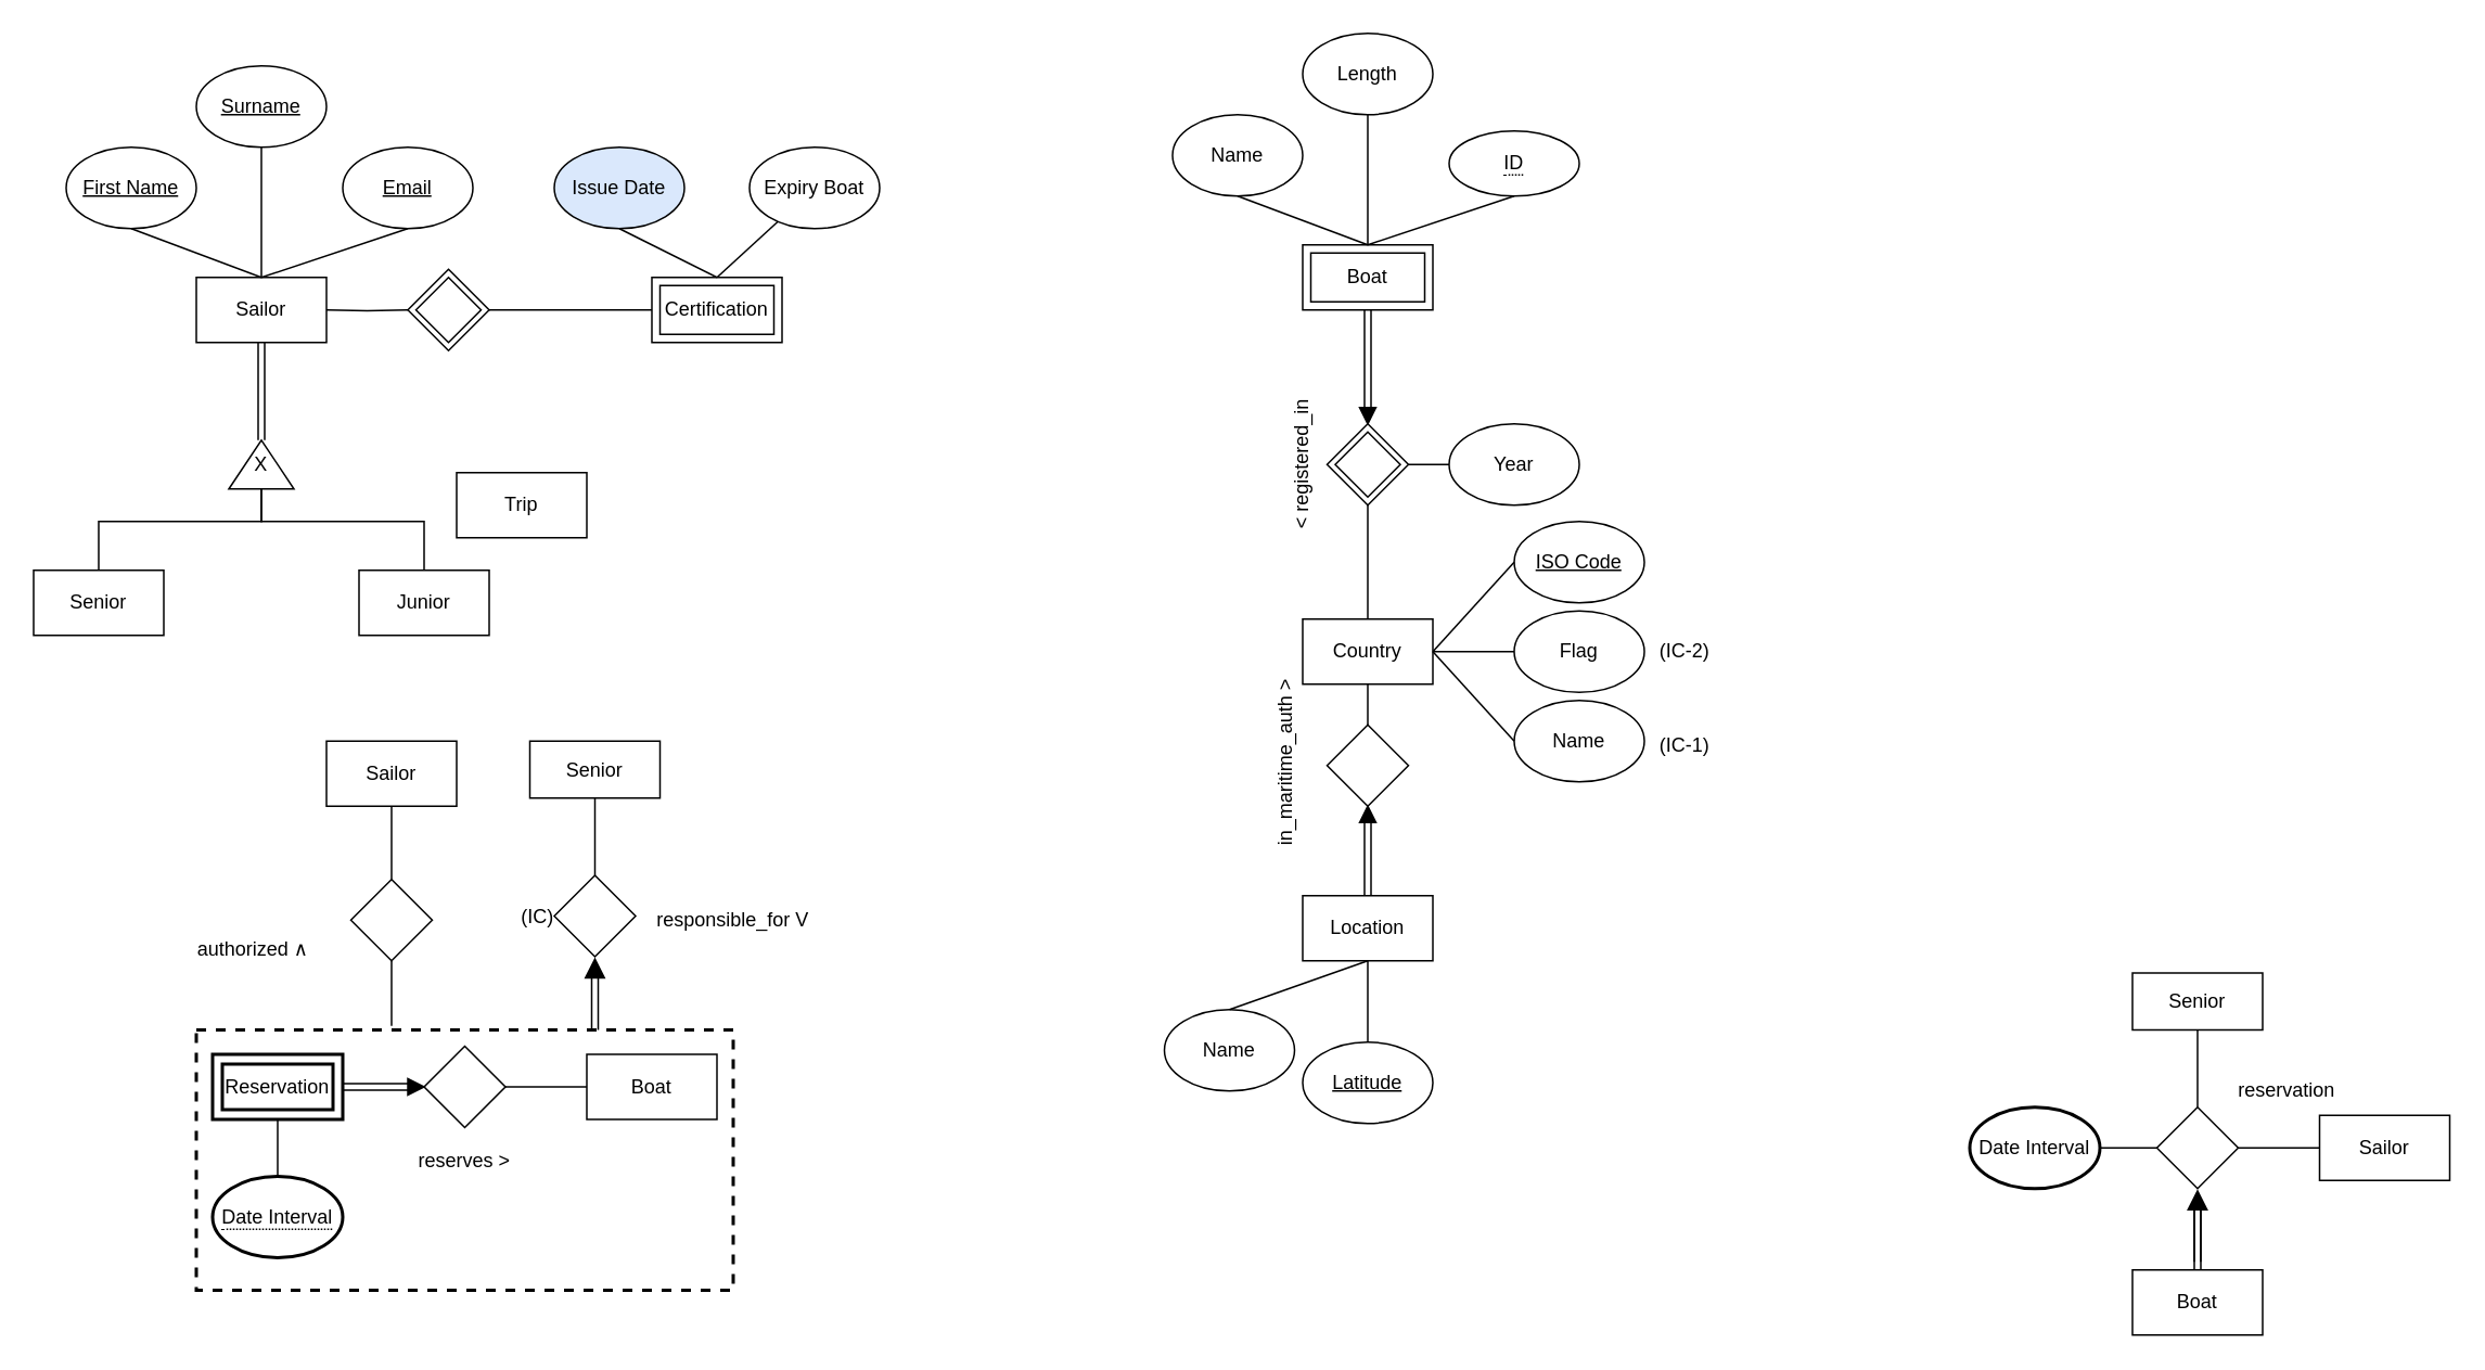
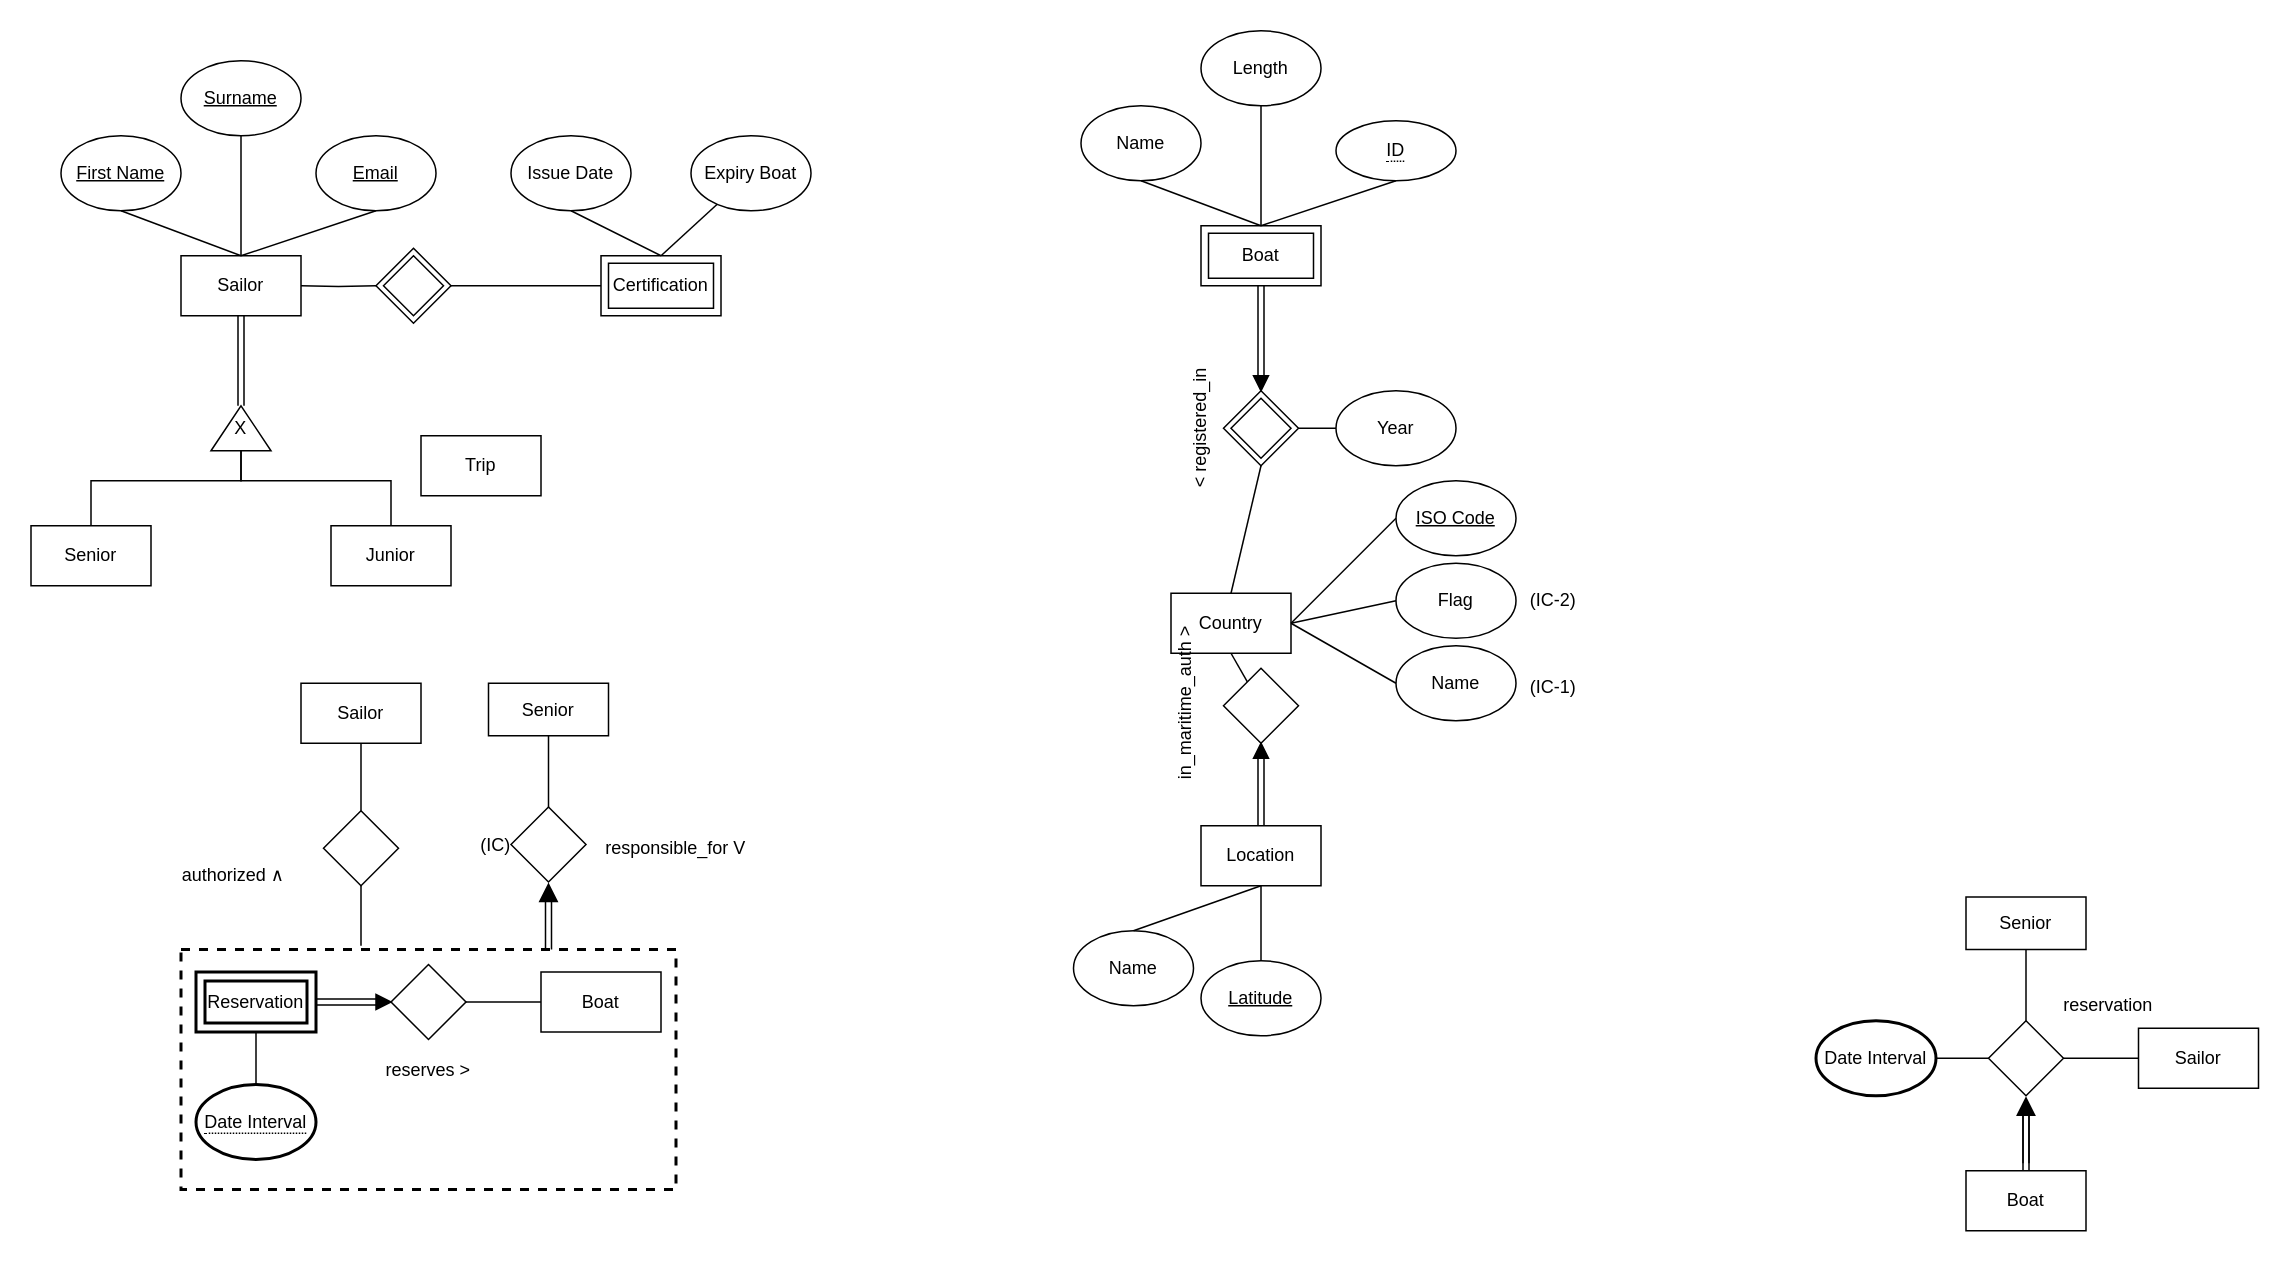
- <mxCell id="56" value="Issue Date" style="ellipse;whiteSpace=wrap;html=1;fillColor=#dae8fc;" vertex="1" parent="1"><mxGeometry x="340" y="90" width="80" height="50" as="geometry" /></mxCell>
+ <mxCell id="56" value="Issue Date" style="ellipse;whiteSpace=wrap;html=1;" vertex="1" parent="1"><mxGeometry x="340" y="90" width="80" height="50" as="geometry" /></mxCell>
- <mxCell id="21" value="Country" style="rounded=0;whiteSpace=wrap;html=1;" parent="1" vertex="1"><mxGeometry x="800" y="380" width="80" height="40" as="geometry" /></mxCell>
+ <mxCell id="21" value="Country" style="rounded=0;whiteSpace=wrap;html=1;" parent="1" vertex="1"><mxGeometry x="780" y="395" width="80" height="40" as="geometry" /></mxCell>
